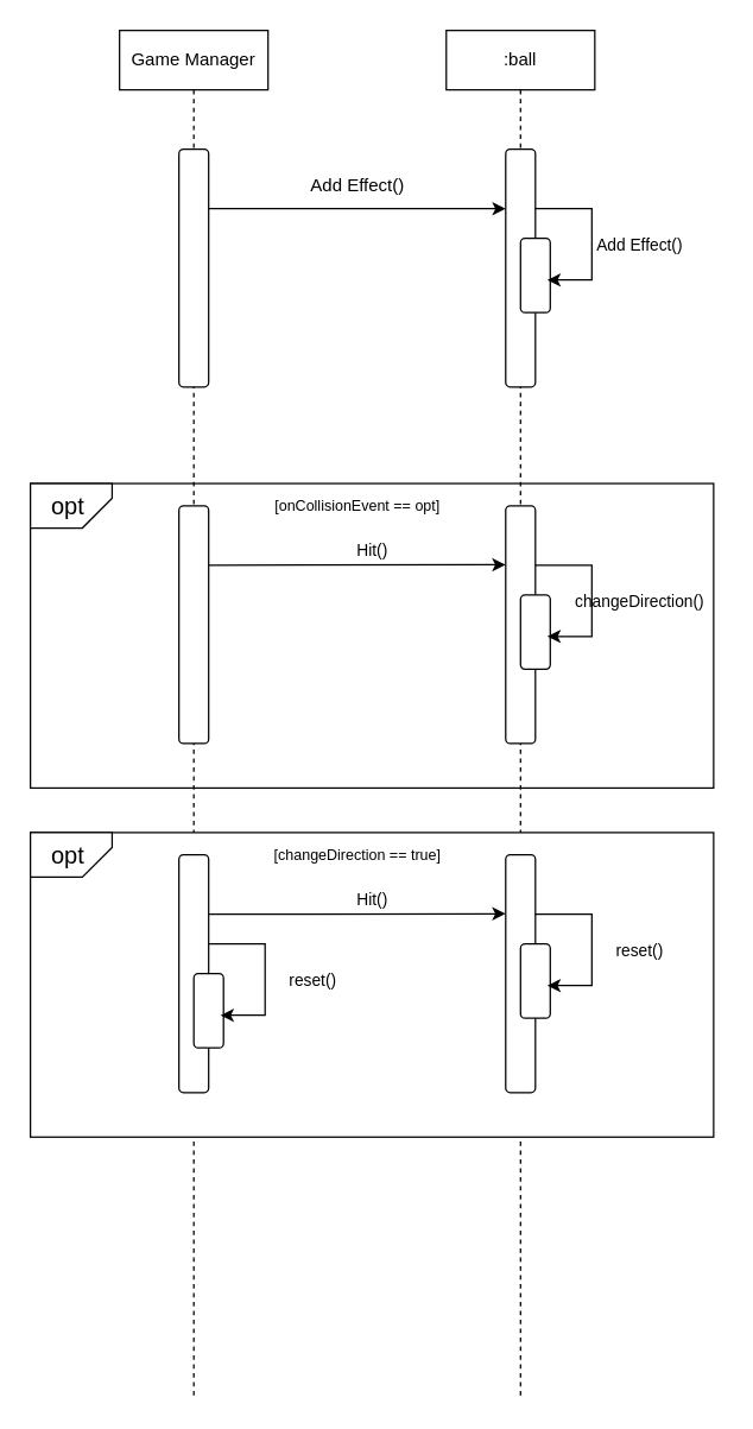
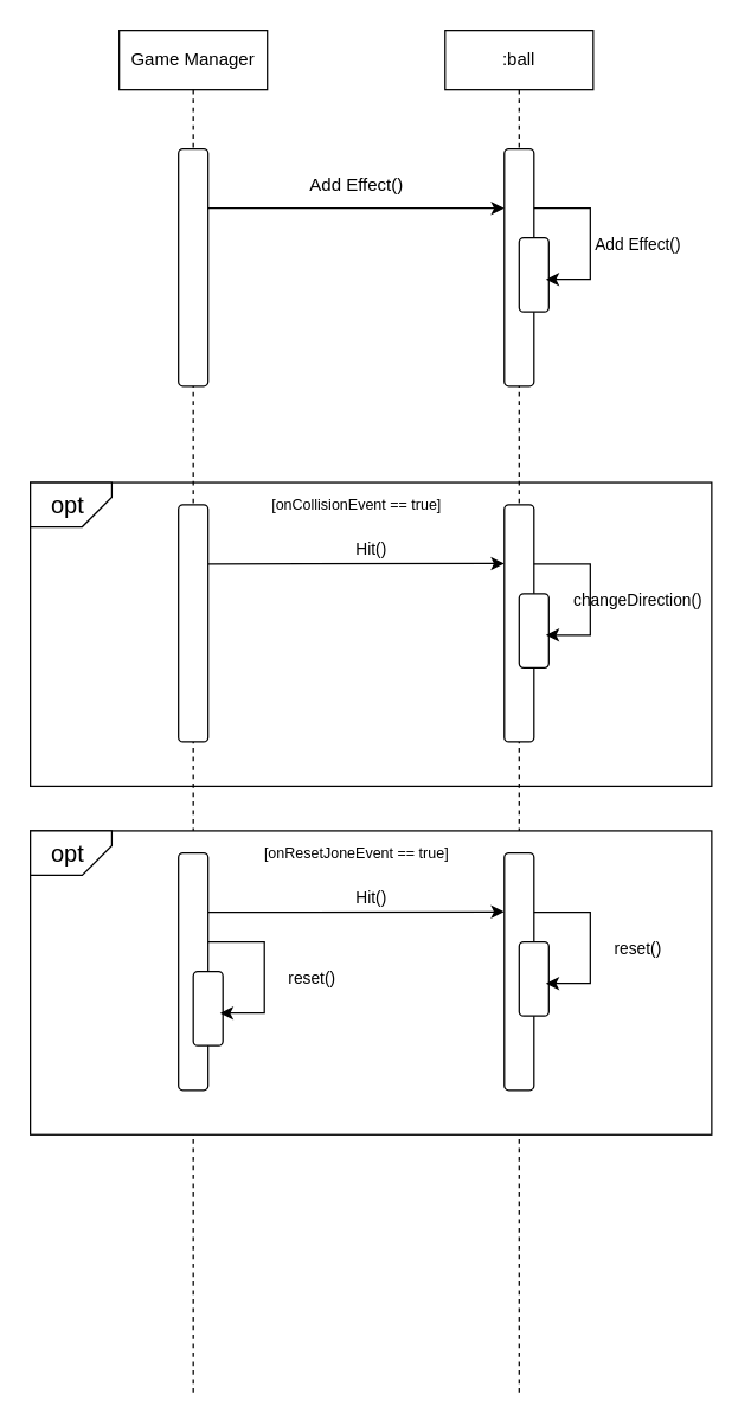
- <mxCell id="5" value="[onCollisionEvent&amp;nbsp;== opt]" style="text;html=1;align=center;verticalAlign=middle;resizable=0;points=[];autosize=1;strokeColor=none;fillColor=none;fontSize=10;" vertex="1" parent="1"><mxGeometry x="170" y="325" width="140" height="30" as="geometry" /></mxCell>
+ <mxCell id="5" value="[onCollisionEvent&amp;nbsp;== true]" style="text;html=1;align=center;verticalAlign=middle;resizable=0;points=[];autosize=1;strokeColor=none;fillColor=none;fontSize=10;" vertex="1" parent="1"><mxGeometry x="170" y="325" width="140" height="30" as="geometry" /></mxCell>
- <mxCell id="25" value="[changeDirection&amp;nbsp;== true]" style="text;html=1;align=center;verticalAlign=middle;resizable=0;points=[];autosize=1;strokeColor=none;fillColor=none;fontSize=10;" vertex="1" parent="1"><mxGeometry x="165" y="560" width="150" height="30" as="geometry" /></mxCell>
+ <mxCell id="25" value="[onResetJoneEvent&amp;nbsp;== true]" style="text;html=1;align=center;verticalAlign=middle;resizable=0;points=[];autosize=1;strokeColor=none;fillColor=none;fontSize=10;" vertex="1" parent="1"><mxGeometry x="165" y="560" width="150" height="30" as="geometry" /></mxCell>
